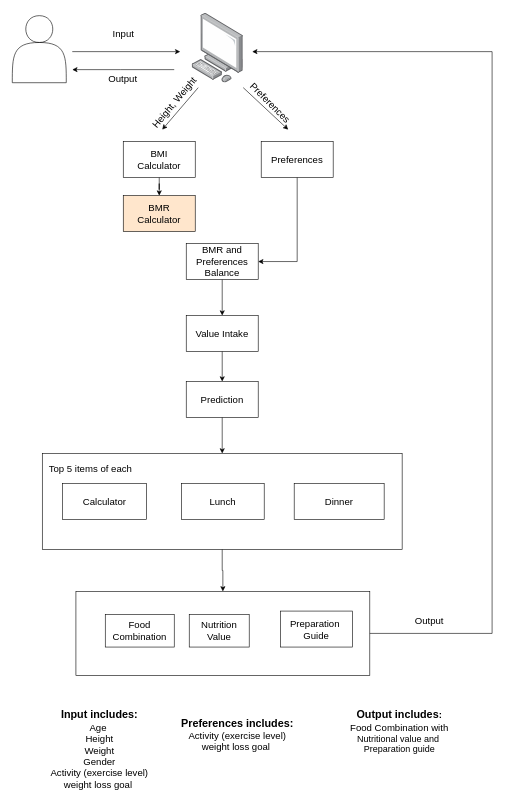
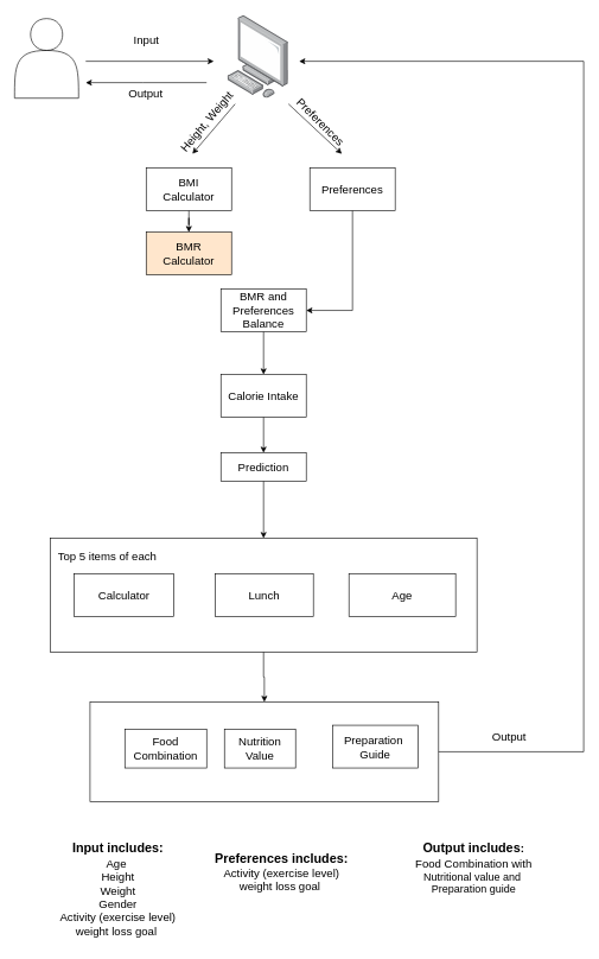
- <mxCell id="29" value="&lt;font style=&quot;font-size: 16px;&quot;&gt;Value Intake&lt;/font&gt;" style="rounded=0;whiteSpace=wrap;html=1;fillColor=none;labelBackgroundColor=none;" parent="1" vertex="1"><mxGeometry x="310" y="525" width="120" height="60" as="geometry" /></mxCell>
+ <mxCell id="29" value="&lt;font style=&quot;font-size: 16px;&quot;&gt;Calorie Intake&lt;/font&gt;" style="rounded=0;whiteSpace=wrap;html=1;fillColor=none;labelBackgroundColor=none;" parent="1" vertex="1"><mxGeometry x="310" y="525" width="120" height="60" as="geometry" /></mxCell>
- <mxCell id="30" value="&lt;font style=&quot;font-size: 16px;&quot;&gt;Prediction&lt;/font&gt;" style="rounded=0;whiteSpace=wrap;html=1;fillColor=none;labelBackgroundColor=none;" parent="1" vertex="1"><mxGeometry x="310" y="635" width="120" height="60" as="geometry" /></mxCell>
+ <mxCell id="30" value="&lt;font style=&quot;font-size: 16px;&quot;&gt;Prediction&lt;/font&gt;" style="rounded=0;whiteSpace=wrap;html=1;fillColor=none;labelBackgroundColor=none;" parent="1" vertex="1"><mxGeometry x="310" y="635" width="120" height="40" as="geometry" /></mxCell>
- <mxCell id="32" value="&lt;font style=&quot;font-size: 16px;&quot;&gt;Dinner&lt;/font&gt;" style="rounded=0;whiteSpace=wrap;html=1;fillColor=none;labelBackgroundColor=none;" parent="1" vertex="1"><mxGeometry x="490" y="805" width="150" height="60" as="geometry" /></mxCell>
+ <mxCell id="32" value="&lt;font style=&quot;font-size: 16px;&quot;&gt;Age&lt;/font&gt;" style="rounded=0;whiteSpace=wrap;html=1;fillColor=none;labelBackgroundColor=none;" parent="1" vertex="1"><mxGeometry x="490" y="805" width="150" height="60" as="geometry" /></mxCell>
